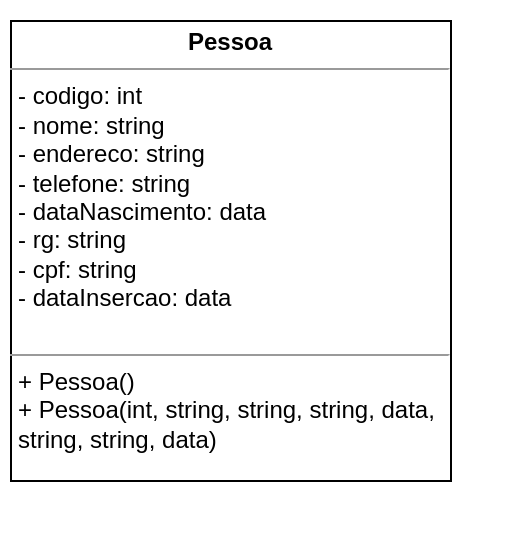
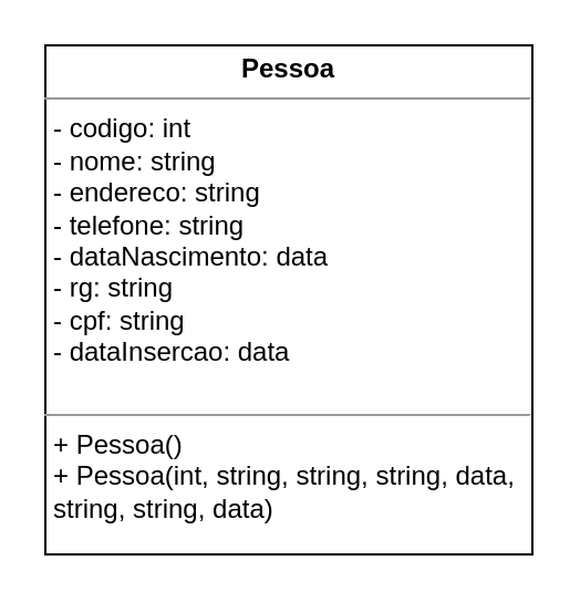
- <mxCell id="2" value="&lt;p style=&quot;margin:0px;margin-top:4px;text-align:center;&quot;&gt;&lt;b&gt;Pessoa&lt;/b&gt;&lt;/p&gt;&lt;hr size=&quot;1&quot;&gt;&lt;p style=&quot;margin:0px;margin-left:4px;&quot;&gt;- codigo: int&lt;/p&gt;&lt;p style=&quot;margin:0px;margin-left:4px;&quot;&gt;- nome: string&lt;/p&gt;&lt;p style=&quot;margin:0px;margin-left:4px;&quot;&gt;- endereco: string&lt;/p&gt;&lt;p style=&quot;margin:0px;margin-left:4px;&quot;&gt;- telefone: string&lt;/p&gt;&lt;p style=&quot;margin:0px;margin-left:4px;&quot;&gt;- dataNascimento: data&lt;/p&gt;&lt;p style=&quot;margin:0px;margin-left:4px;&quot;&gt;- rg: string&lt;/p&gt;&lt;p style=&quot;margin:0px;margin-left:4px;&quot;&gt;- cpf: string&lt;/p&gt;&lt;p style=&quot;margin:0px;margin-left:4px;&quot;&gt;- dataInsercao: data&lt;/p&gt;&lt;p style=&quot;margin:0px;margin-left:4px;&quot;&gt;&lt;br&gt;&lt;/p&gt;&lt;hr size=&quot;1&quot;&gt;&lt;p style=&quot;margin:0px;margin-left:4px;&quot;&gt;+ Pessoa()&lt;/p&gt;&lt;p style=&quot;margin:0px;margin-left:4px;&quot;&gt;+ Pessoa(int, string, string, string, data, string, string, data)&lt;/p&gt;" style="verticalAlign=top;align=left;overflow=fill;fontSize=12;fontFamily=Helvetica;html=1;whiteSpace=wrap;" vertex="1" parent="1"><mxGeometry x="5" y="10" width="220" height="230" as="geometry" /></mxCell>
+ <mxCell id="2" value="&lt;p style=&quot;margin:0px;margin-top:4px;text-align:center;&quot;&gt;&lt;b&gt;Pessoa&lt;/b&gt;&lt;/p&gt;&lt;hr size=&quot;1&quot;&gt;&lt;p style=&quot;margin:0px;margin-left:4px;&quot;&gt;- codigo: int&lt;/p&gt;&lt;p style=&quot;margin:0px;margin-left:4px;&quot;&gt;- nome: string&lt;/p&gt;&lt;p style=&quot;margin:0px;margin-left:4px;&quot;&gt;- endereco: string&lt;/p&gt;&lt;p style=&quot;margin:0px;margin-left:4px;&quot;&gt;- telefone: string&lt;/p&gt;&lt;p style=&quot;margin:0px;margin-left:4px;&quot;&gt;- dataNascimento: data&lt;/p&gt;&lt;p style=&quot;margin:0px;margin-left:4px;&quot;&gt;- rg: string&lt;/p&gt;&lt;p style=&quot;margin:0px;margin-left:4px;&quot;&gt;- cpf: string&lt;/p&gt;&lt;p style=&quot;margin:0px;margin-left:4px;&quot;&gt;- dataInsercao: data&lt;/p&gt;&lt;p style=&quot;margin:0px;margin-left:4px;&quot;&gt;&lt;br&gt;&lt;/p&gt;&lt;hr size=&quot;1&quot;&gt;&lt;p style=&quot;margin:0px;margin-left:4px;&quot;&gt;+ Pessoa()&lt;/p&gt;&lt;p style=&quot;margin:0px;margin-left:4px;&quot;&gt;+ Pessoa(int, string, string, string, data, string, string, data)&lt;/p&gt;" style="verticalAlign=top;align=left;overflow=fill;fontSize=12;fontFamily=Helvetica;html=1;whiteSpace=wrap;" vertex="1" parent="1"><mxGeometry x="20" y="20" width="220" height="230" as="geometry" /></mxCell>
